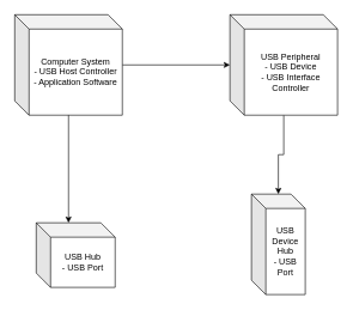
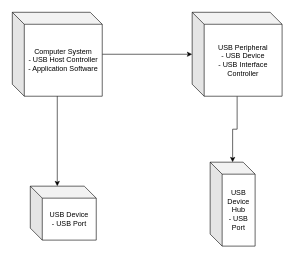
- <mxCell id="6" value="USB Hub&lt;br&gt;- USB Port" style="shape=cube;whiteSpace=wrap;html=1;boundedLbl=1;backgroundOutline=1;darkOpacity=0.05;darkOpacity2=0.1;" vertex="1" parent="1"><mxGeometry x="50" y="310" width="110" height="90" as="geometry" /></mxCell>
+ <mxCell id="6" value="USB Device&lt;br&gt;- USB Port" style="shape=cube;whiteSpace=wrap;html=1;boundedLbl=1;backgroundOutline=1;darkOpacity=0.05;darkOpacity2=0.1;" vertex="1" parent="1"><mxGeometry x="50" y="310" width="110" height="90" as="geometry" /></mxCell>
